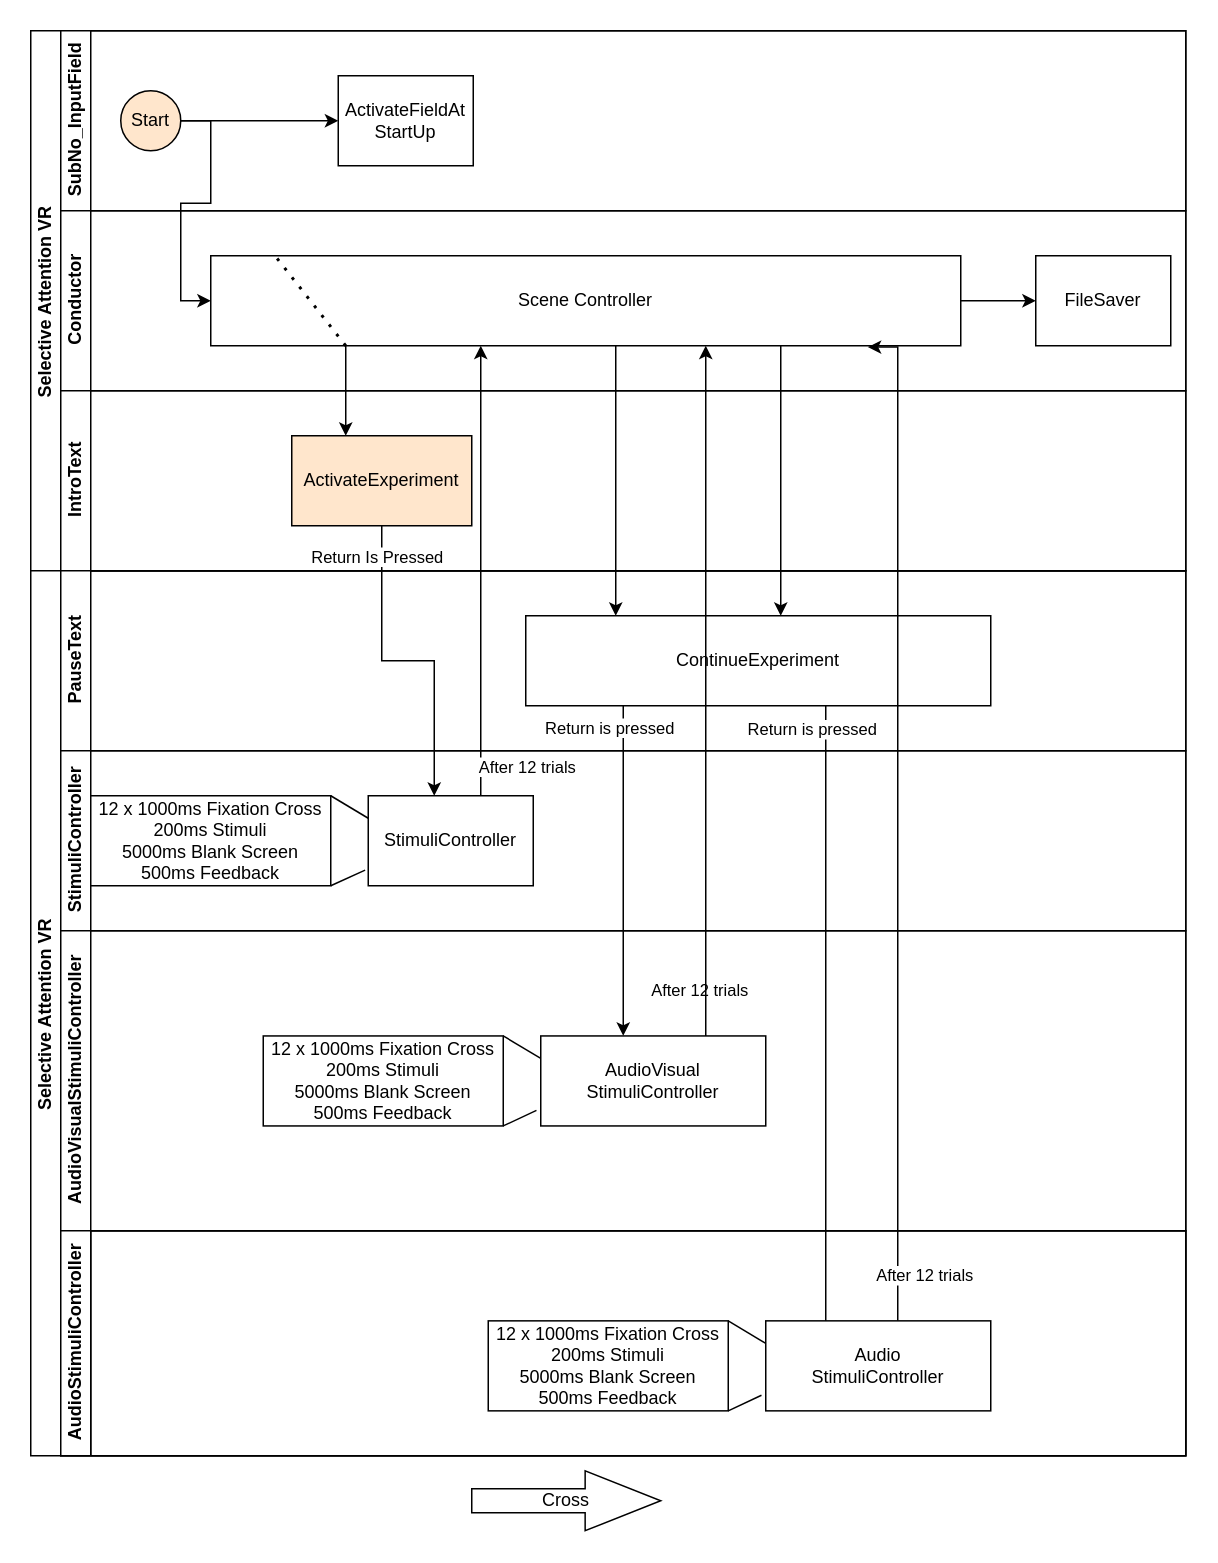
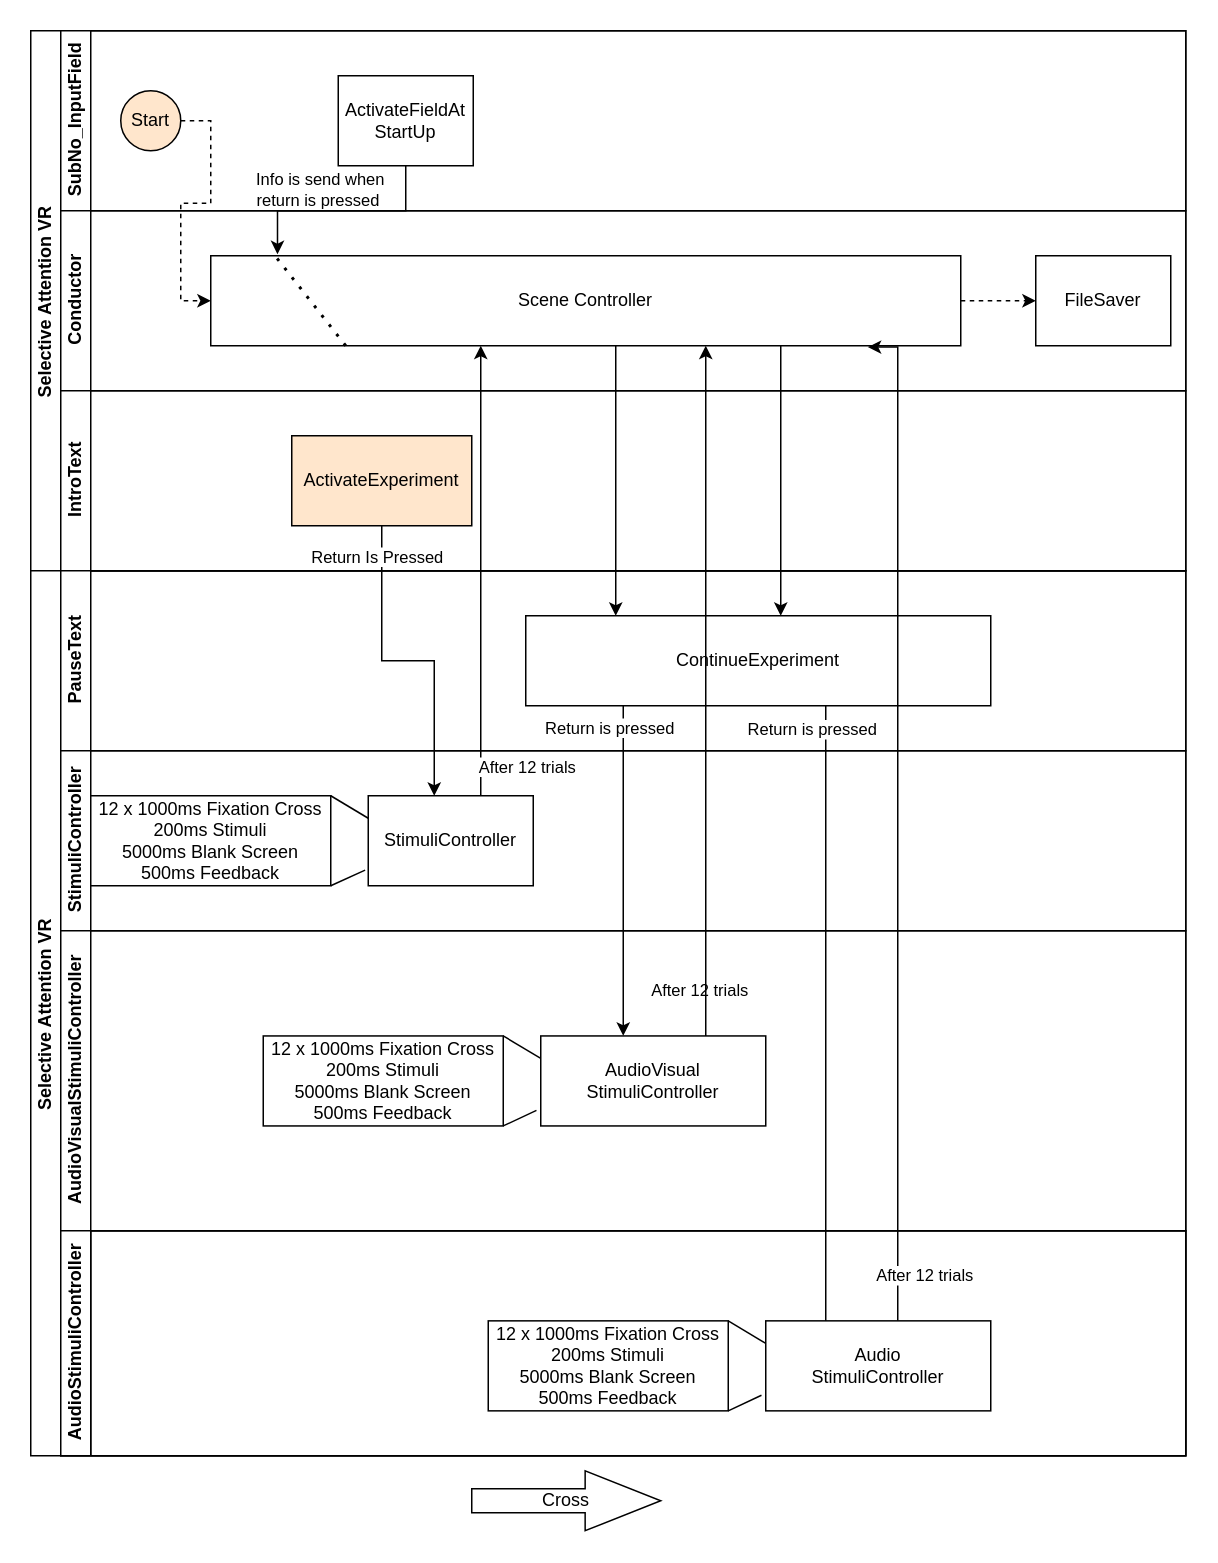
- <mxCell id="4" value="" style="edgeStyle=orthogonalEdgeStyle;rounded=0;orthogonalLoop=1;jettySize=auto;html=1;" parent="3" source="5" target="6" edge="1"><mxGeometry relative="1" as="geometry" /></mxCell>
+ <mxCell id="15" style="edgeStyle=orthogonalEdgeStyle;rounded=0;orthogonalLoop=1;jettySize=auto;html=1;entryX=0.089;entryY=-0.017;entryDx=0;entryDy=0;entryPerimeter=0;" edge="1" parent="2" source="6" target="9"><mxGeometry relative="1" as="geometry" /></mxCell>
+ <mxCell id="16" value="Info is send when&lt;br&gt;return is pressed&amp;nbsp;" style="edgeLabel;html=1;align=center;verticalAlign=middle;resizable=0;points=[];" vertex="1" connectable="0" parent="15"><mxGeometry x="0.217" y="1" relative="1" as="geometry"><mxPoint y="-16" as="offset" /></mxGeometry></mxCell>
- <mxCell id="14" style="edgeStyle=orthogonalEdgeStyle;rounded=0;orthogonalLoop=1;jettySize=auto;html=1;entryX=0;entryY=0.5;entryDx=0;entryDy=0;" edge="1" parent="2" source="5" target="9"><mxGeometry relative="1" as="geometry" /></mxCell>
+ <mxCell id="14" style="edgeStyle=orthogonalEdgeStyle;rounded=0;orthogonalLoop=1;jettySize=auto;html=1;entryX=0;entryY=0.5;entryDx=0;entryDy=0;dashed=1;" edge="1" parent="2" source="5" target="9"><mxGeometry relative="1" as="geometry" /></mxCell>
- <mxCell id="8" style="edgeStyle=orthogonalEdgeStyle;rounded=0;orthogonalLoop=1;jettySize=auto;html=1;entryX=0;entryY=0.5;entryDx=0;entryDy=0;" edge="1" parent="7" source="9" target="11"><mxGeometry relative="1" as="geometry" /></mxCell>
+ <mxCell id="8" style="edgeStyle=orthogonalEdgeStyle;rounded=0;orthogonalLoop=1;jettySize=auto;html=1;entryX=0;entryY=0.5;entryDx=0;entryDy=0;dashed=1;" edge="1" parent="7" source="9" target="11"><mxGeometry relative="1" as="geometry" /></mxCell>
- <mxCell id="17" style="edgeStyle=orthogonalEdgeStyle;rounded=0;orthogonalLoop=1;jettySize=auto;html=1;" edge="1" parent="2" source="9" target="13"><mxGeometry relative="1" as="geometry"><Array as="points"><mxPoint x="210" y="250" /><mxPoint x="210" y="250" /></Array></mxGeometry></mxCell>
